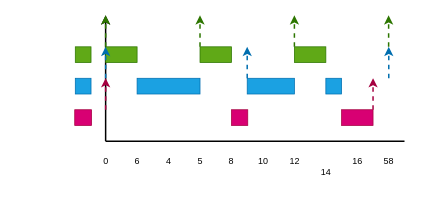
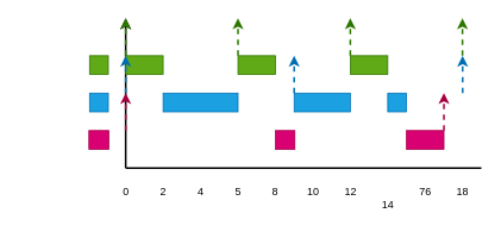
- <mxCell id="6" value="6" style="text;html=1;strokeColor=none;fillColor=none;align=center;verticalAlign=middle;whiteSpace=wrap;rounded=0;" parent="1" vertex="1"><mxGeometry x="171.5" y="200" width="21" height="30" as="geometry" /></mxCell>
+ <mxCell id="6" value="2" style="text;html=1;strokeColor=none;fillColor=none;align=center;verticalAlign=middle;whiteSpace=wrap;rounded=0;" parent="1" vertex="1"><mxGeometry x="171.5" y="200" width="21" height="30" as="geometry" /></mxCell>
- <mxCell id="8" value="16" style="text;html=1;strokeColor=none;fillColor=none;align=center;verticalAlign=middle;whiteSpace=wrap;rounded=0;" parent="1" vertex="1"><mxGeometry x="465.5" y="200" width="21" height="30" as="geometry" /></mxCell>
+ <mxCell id="8" value="76" style="text;html=1;strokeColor=none;fillColor=none;align=center;verticalAlign=middle;whiteSpace=wrap;rounded=0;" parent="1" vertex="1"><mxGeometry x="465.5" y="200" width="21" height="30" as="geometry" /></mxCell>
- <mxCell id="9" value="58" style="text;html=1;strokeColor=none;fillColor=none;align=center;verticalAlign=middle;whiteSpace=wrap;rounded=0;" parent="1" vertex="1"><mxGeometry x="497" y="200" width="42" height="30" as="geometry" /></mxCell>
+ <mxCell id="9" value="18" style="text;html=1;strokeColor=none;fillColor=none;align=center;verticalAlign=middle;whiteSpace=wrap;rounded=0;" parent="1" vertex="1"><mxGeometry x="497" y="200" width="42" height="30" as="geometry" /></mxCell>
